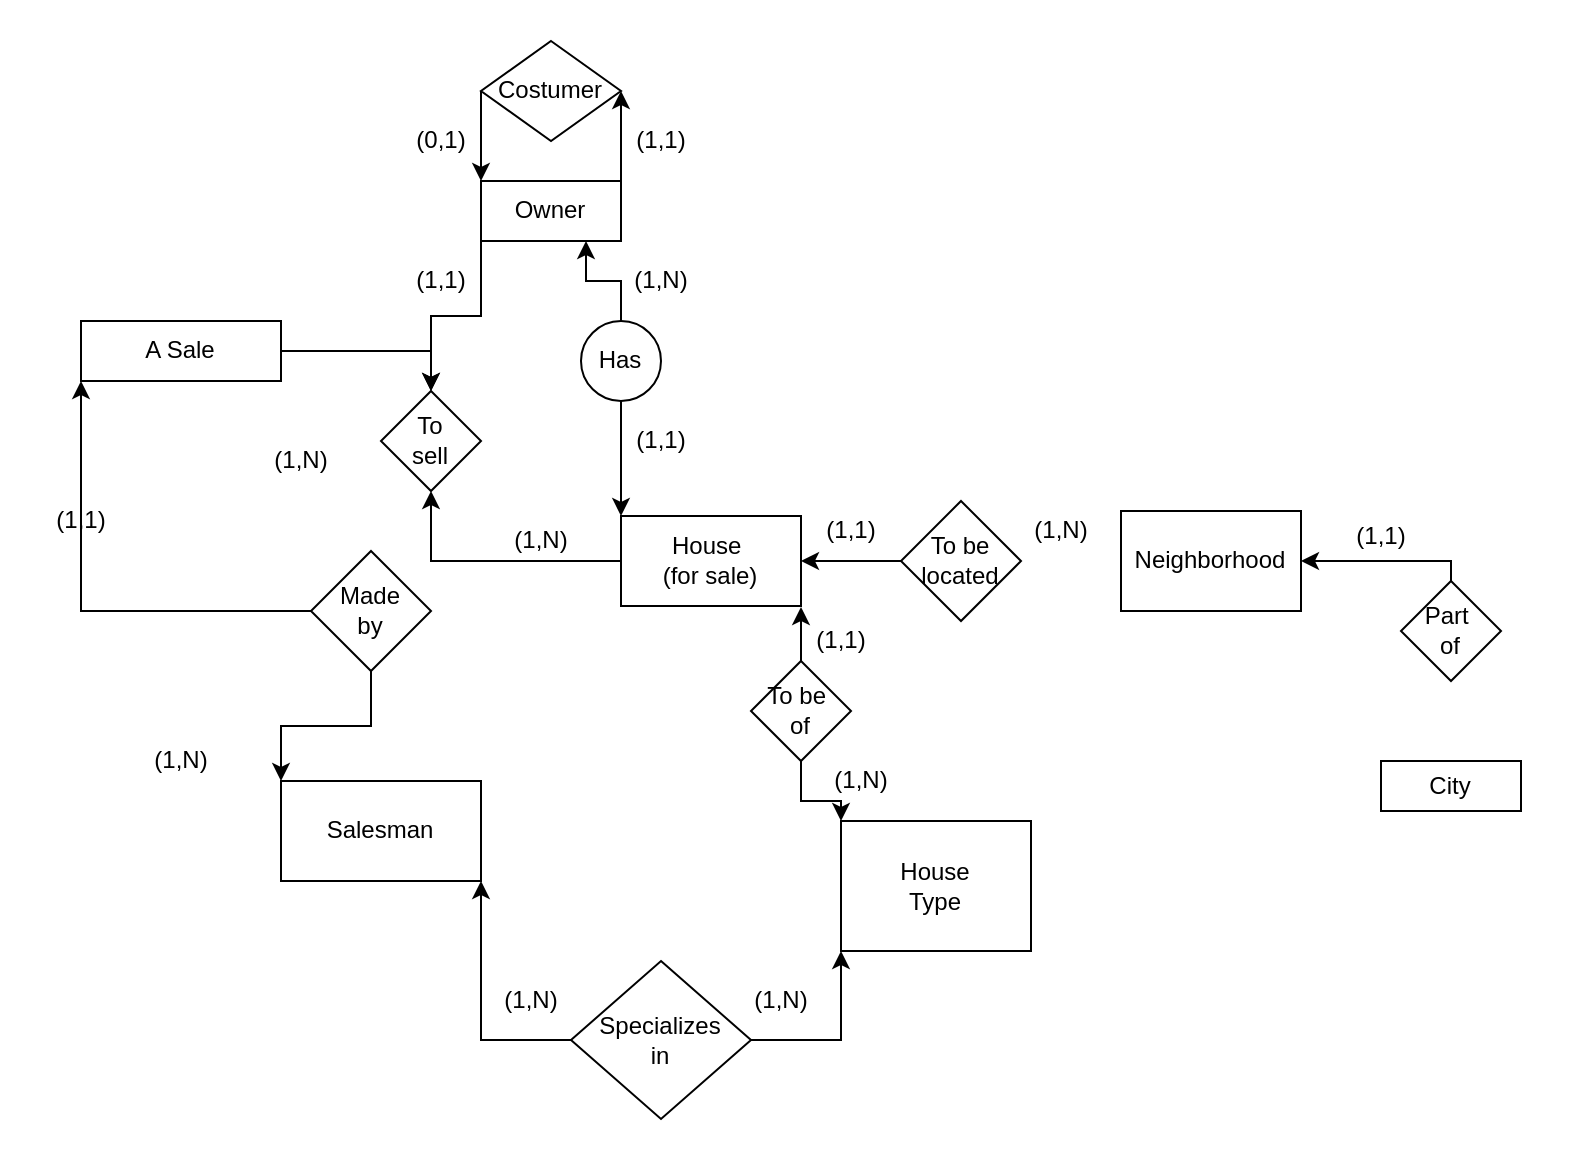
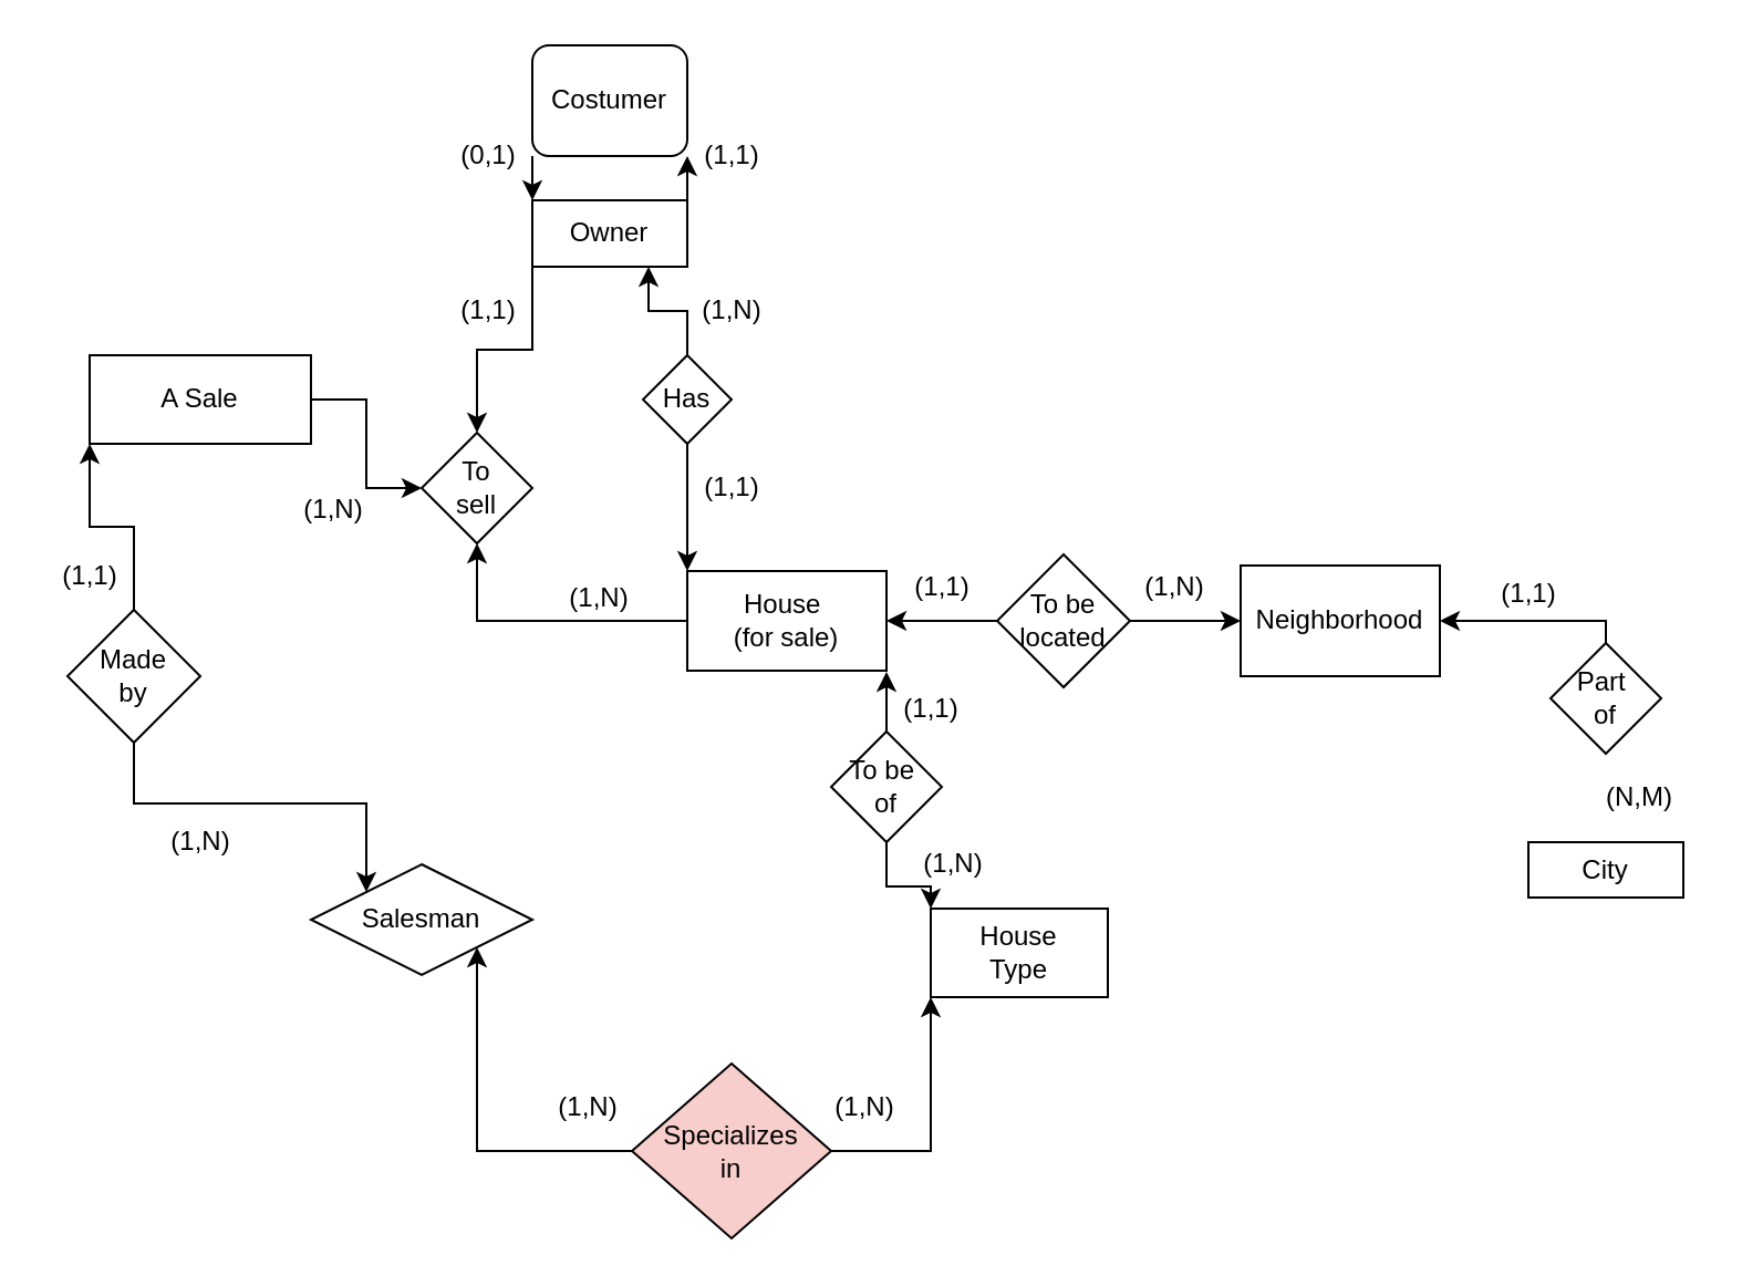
- <mxCell id="29" value="Costumer" style="rhombus;whiteSpace=wrap;html=1;" vertex="1" parent="1"><mxGeometry x="240" y="20" width="70" height="50" as="geometry" /></mxCell>
+ <mxCell id="29" value="Costumer" style="whiteSpace=wrap;html=1;rounded=1;" vertex="1" parent="1"><mxGeometry x="240" y="20" width="70" height="50" as="geometry" /></mxCell>
- <mxCell id="36" value="A Sale" style="whiteSpace=wrap;html=1;" vertex="1" parent="1"><mxGeometry x="40" y="160" width="100" height="30" as="geometry" /></mxCell>
+ <mxCell id="36" value="A Sale" style="whiteSpace=wrap;html=1;" vertex="1" parent="1"><mxGeometry x="40" y="160" width="100" height="40" as="geometry" /></mxCell>
- <mxCell id="24" value="Has" style="ellipse;whiteSpace=wrap;html=1;" vertex="1" parent="1"><mxGeometry x="290" y="160" width="40" height="40" as="geometry" /></mxCell>
+ <mxCell id="24" value="Has" style="rhombus;whiteSpace=wrap;html=1;" vertex="1" parent="1"><mxGeometry x="290" y="160" width="40" height="40" as="geometry" /></mxCell>
+ <mxCell id="7" style="edgeStyle=orthogonalEdgeStyle;rounded=0;orthogonalLoop=1;jettySize=auto;html=1;endArrow=classic;endFill=1;exitX=1;exitY=0.5;exitDx=0;exitDy=0;" edge="1" parent="1" source="5" target="9"><mxGeometry relative="1" as="geometry" /></mxCell>
- <mxCell id="40" value="Made&lt;br&gt;by" style="rhombus;whiteSpace=wrap;html=1;" vertex="1" parent="1"><mxGeometry x="155" y="275" width="60" height="60" as="geometry" /></mxCell>
+ <mxCell id="40" value="Made&lt;br&gt;by" style="rhombus;whiteSpace=wrap;html=1;" vertex="1" parent="1"><mxGeometry x="30" y="275" width="60" height="60" as="geometry" /></mxCell>
+ <mxCell id="13" value="(N,M)" style="text;html=1;align=center;verticalAlign=middle;resizable=0;points=[];autosize=1;" vertex="1" parent="1"><mxGeometry x="715" y="350" width="50" height="20" as="geometry" /></mxCell>
- <mxCell id="42" value="Salesman" style="whiteSpace=wrap;html=1;" vertex="1" parent="1"><mxGeometry x="140" y="390" width="100" height="50" as="geometry" /></mxCell>
+ <mxCell id="42" value="Salesman" style="rhombus;whiteSpace=wrap;html=1;" vertex="1" parent="1"><mxGeometry x="140" y="390" width="100" height="50" as="geometry" /></mxCell>
- <mxCell id="16" value="House &lt;br&gt;Type" style="whiteSpace=wrap;html=1;" vertex="1" parent="1"><mxGeometry x="420" y="410" width="95" height="65" as="geometry" /></mxCell>
+ <mxCell id="16" value="House &lt;br&gt;Type" style="whiteSpace=wrap;html=1;" vertex="1" parent="1"><mxGeometry x="420" y="410" width="80" height="40" as="geometry" /></mxCell>
- <mxCell id="47" value="Specializes&lt;br&gt;in" style="rhombus;whiteSpace=wrap;html=1;" vertex="1" parent="1"><mxGeometry x="285" y="480" width="90" height="79" as="geometry" /></mxCell>
+ <mxCell id="47" value="Specializes&lt;br&gt;in" style="rhombus;whiteSpace=wrap;html=1;fillColor=#f8cecc;" vertex="1" parent="1"><mxGeometry x="285" y="480" width="90" height="79" as="geometry" /></mxCell>
